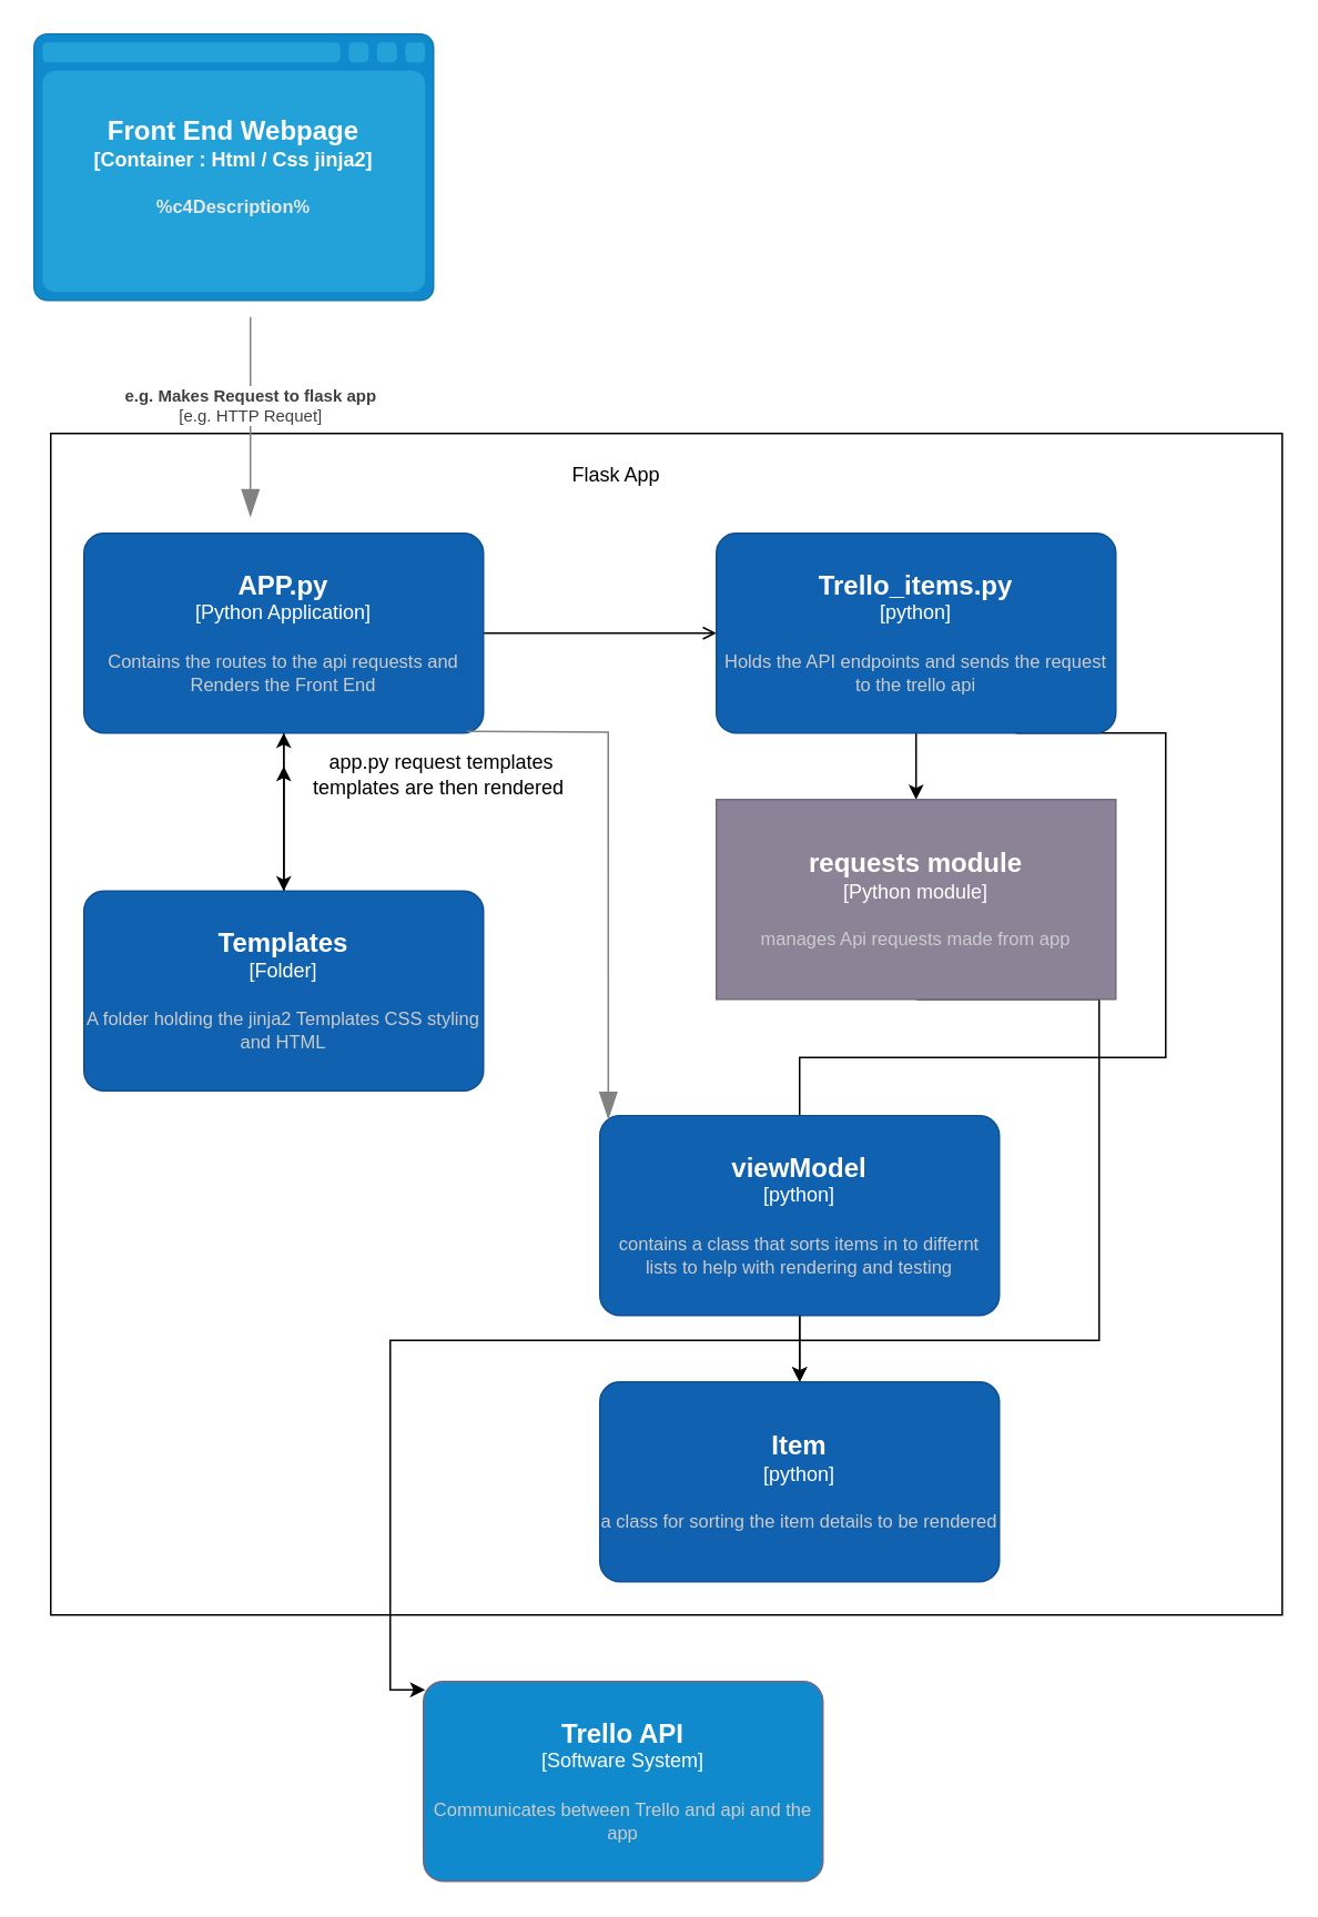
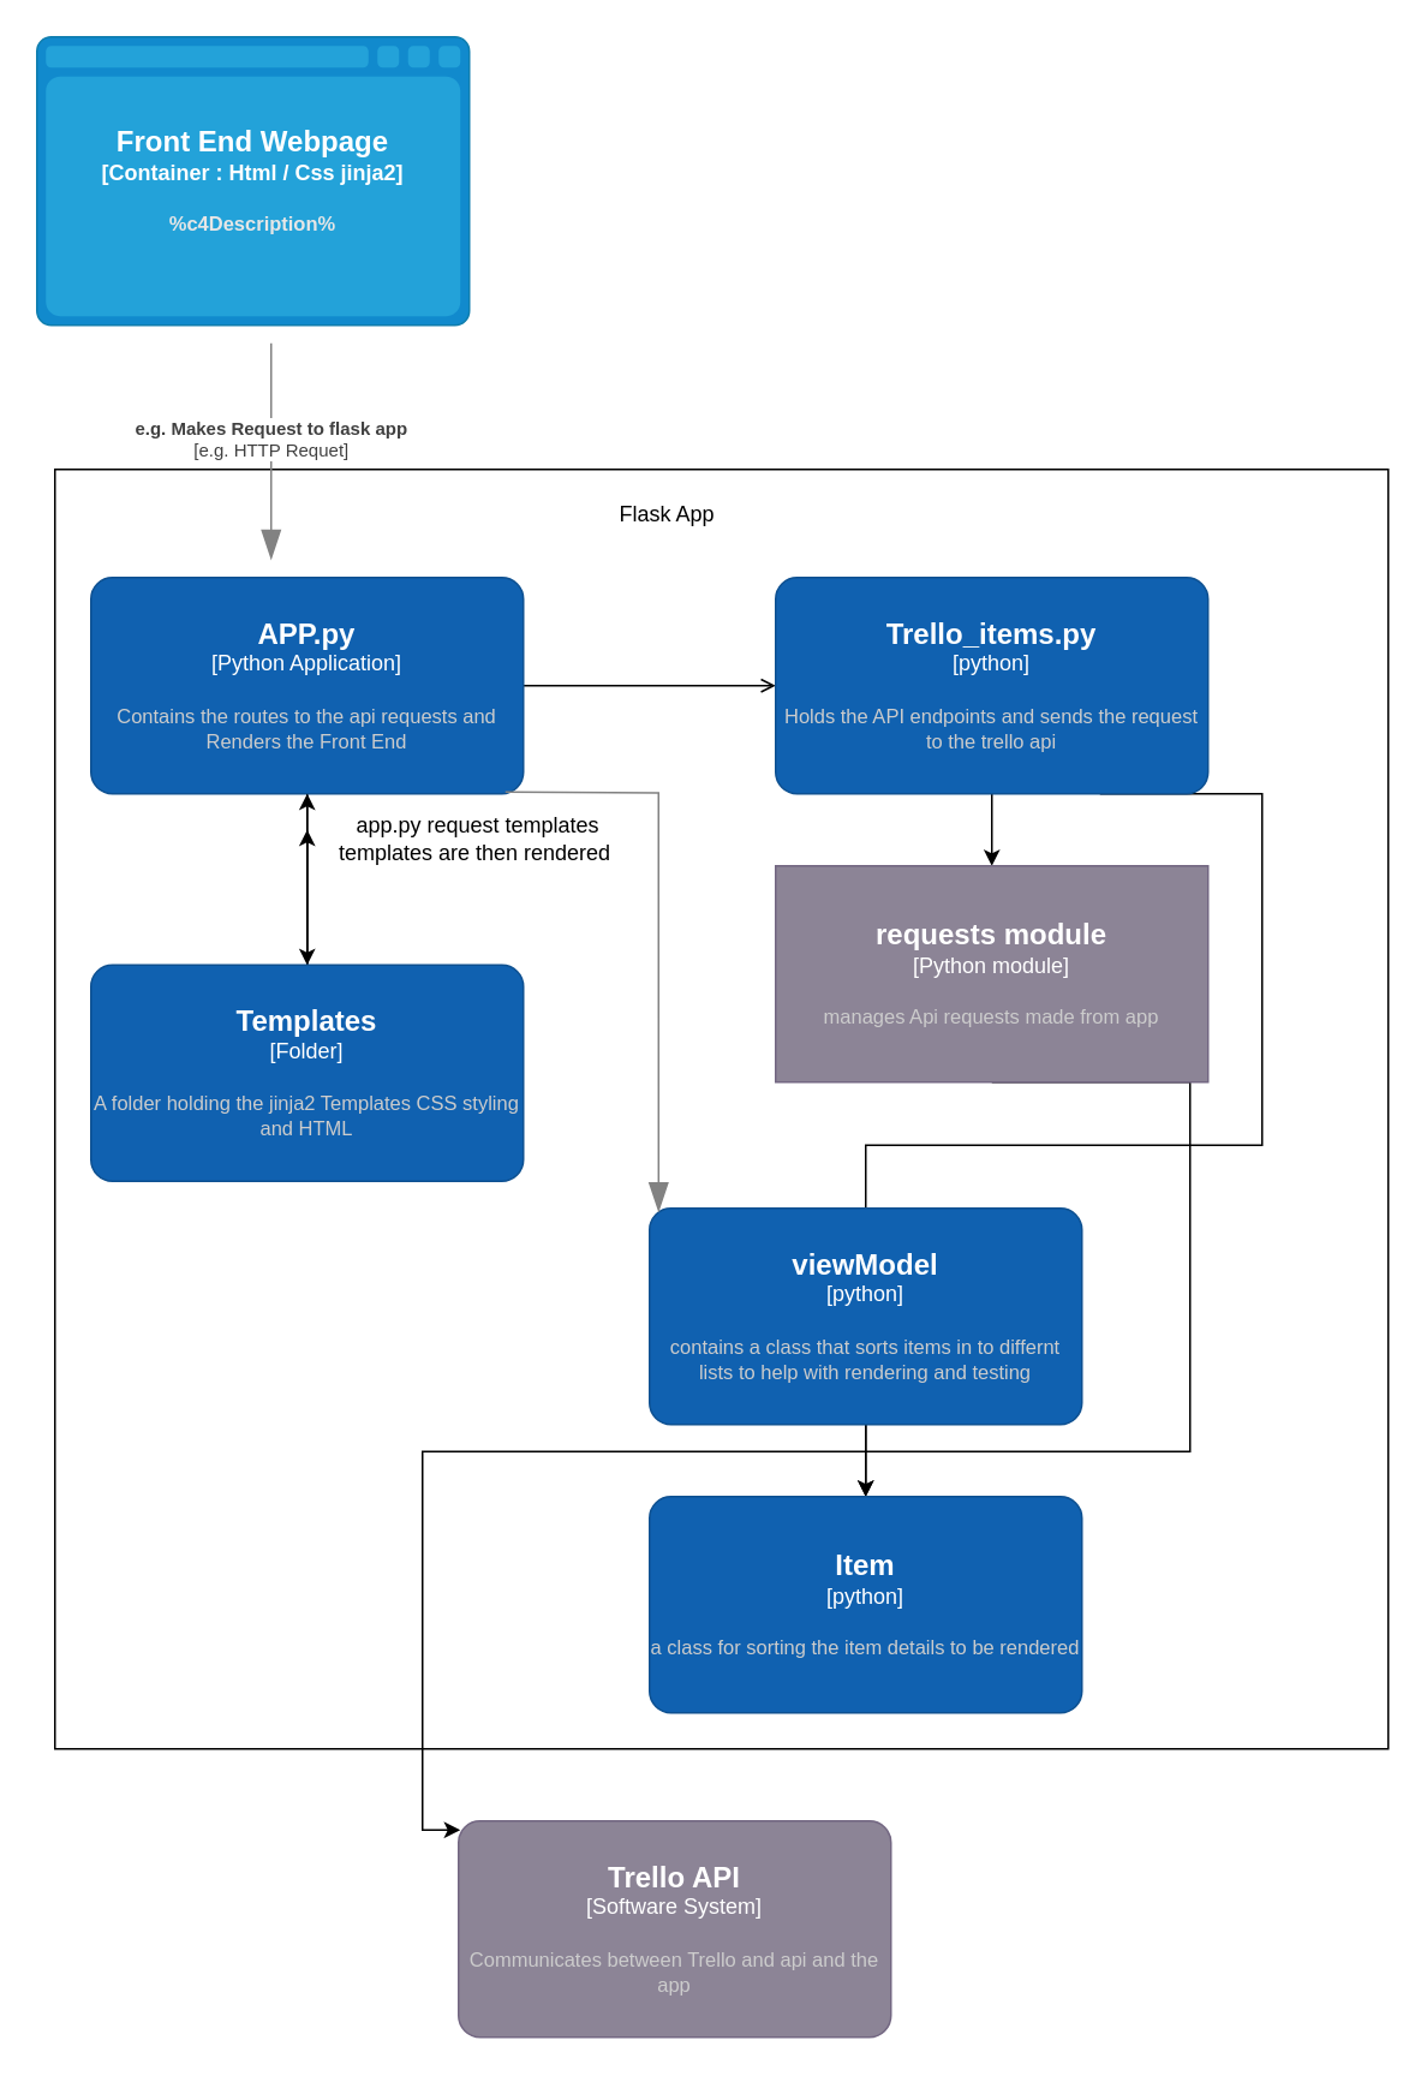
- <mxCell id="22" value="&lt;font style=&quot;font-size: 16px&quot;&gt;&lt;b&gt;Trello API&lt;/b&gt;&lt;/font&gt;&lt;div&gt;[Software System]&lt;/div&gt;&lt;br&gt;&lt;div&gt;&lt;font style=&quot;font-size: 11px&quot;&gt;&lt;font color=&quot;#cccccc&quot;&gt;Communicates between Trello and api and the app &lt;/font&gt;&lt;/div&gt;" style="rounded=1;whiteSpace=wrap;html=1;labelBackgroundColor=none;fillColor=#118acd;fontColor=#ffffff;align=center;arcSize=10;strokeColor=#736782;metaEdit=1;resizable=0;points=[[0.25,0,0],[0.5,0,0],[0.75,0,0],[1,0.25,0],[1,0.5,0],[1,0.75,0],[0.75,1,0],[0.5,1,0],[0.25,1,0],[0,0.75,0],[0,0.5,0],[0,0.25,0]];" vertex="1" parent="1"><mxGeometry x="254" y="1010" width="240" height="120" as="geometry" /></mxCell>
+ <mxCell id="22" value="&lt;font style=&quot;font-size: 16px&quot;&gt;&lt;b&gt;Trello API&lt;/b&gt;&lt;/font&gt;&lt;div&gt;[Software System]&lt;/div&gt;&lt;br&gt;&lt;div&gt;&lt;font style=&quot;font-size: 11px&quot;&gt;&lt;font color=&quot;#cccccc&quot;&gt;Communicates between Trello and api and the app &lt;/font&gt;&lt;/div&gt;" style="rounded=1;whiteSpace=wrap;html=1;labelBackgroundColor=none;fillColor=#8C8496;fontColor=#ffffff;align=center;arcSize=10;strokeColor=#736782;metaEdit=1;resizable=0;points=[[0.25,0,0],[0.5,0,0],[0.75,0,0],[1,0.25,0],[1,0.5,0],[1,0.75,0],[0.75,1,0],[0.5,1,0],[0.25,1,0],[0,0.75,0],[0,0.5,0],[0,0.25,0]];" vertex="1" parent="1"><mxGeometry x="254" y="1010" width="240" height="120" as="geometry" /></mxCell>
